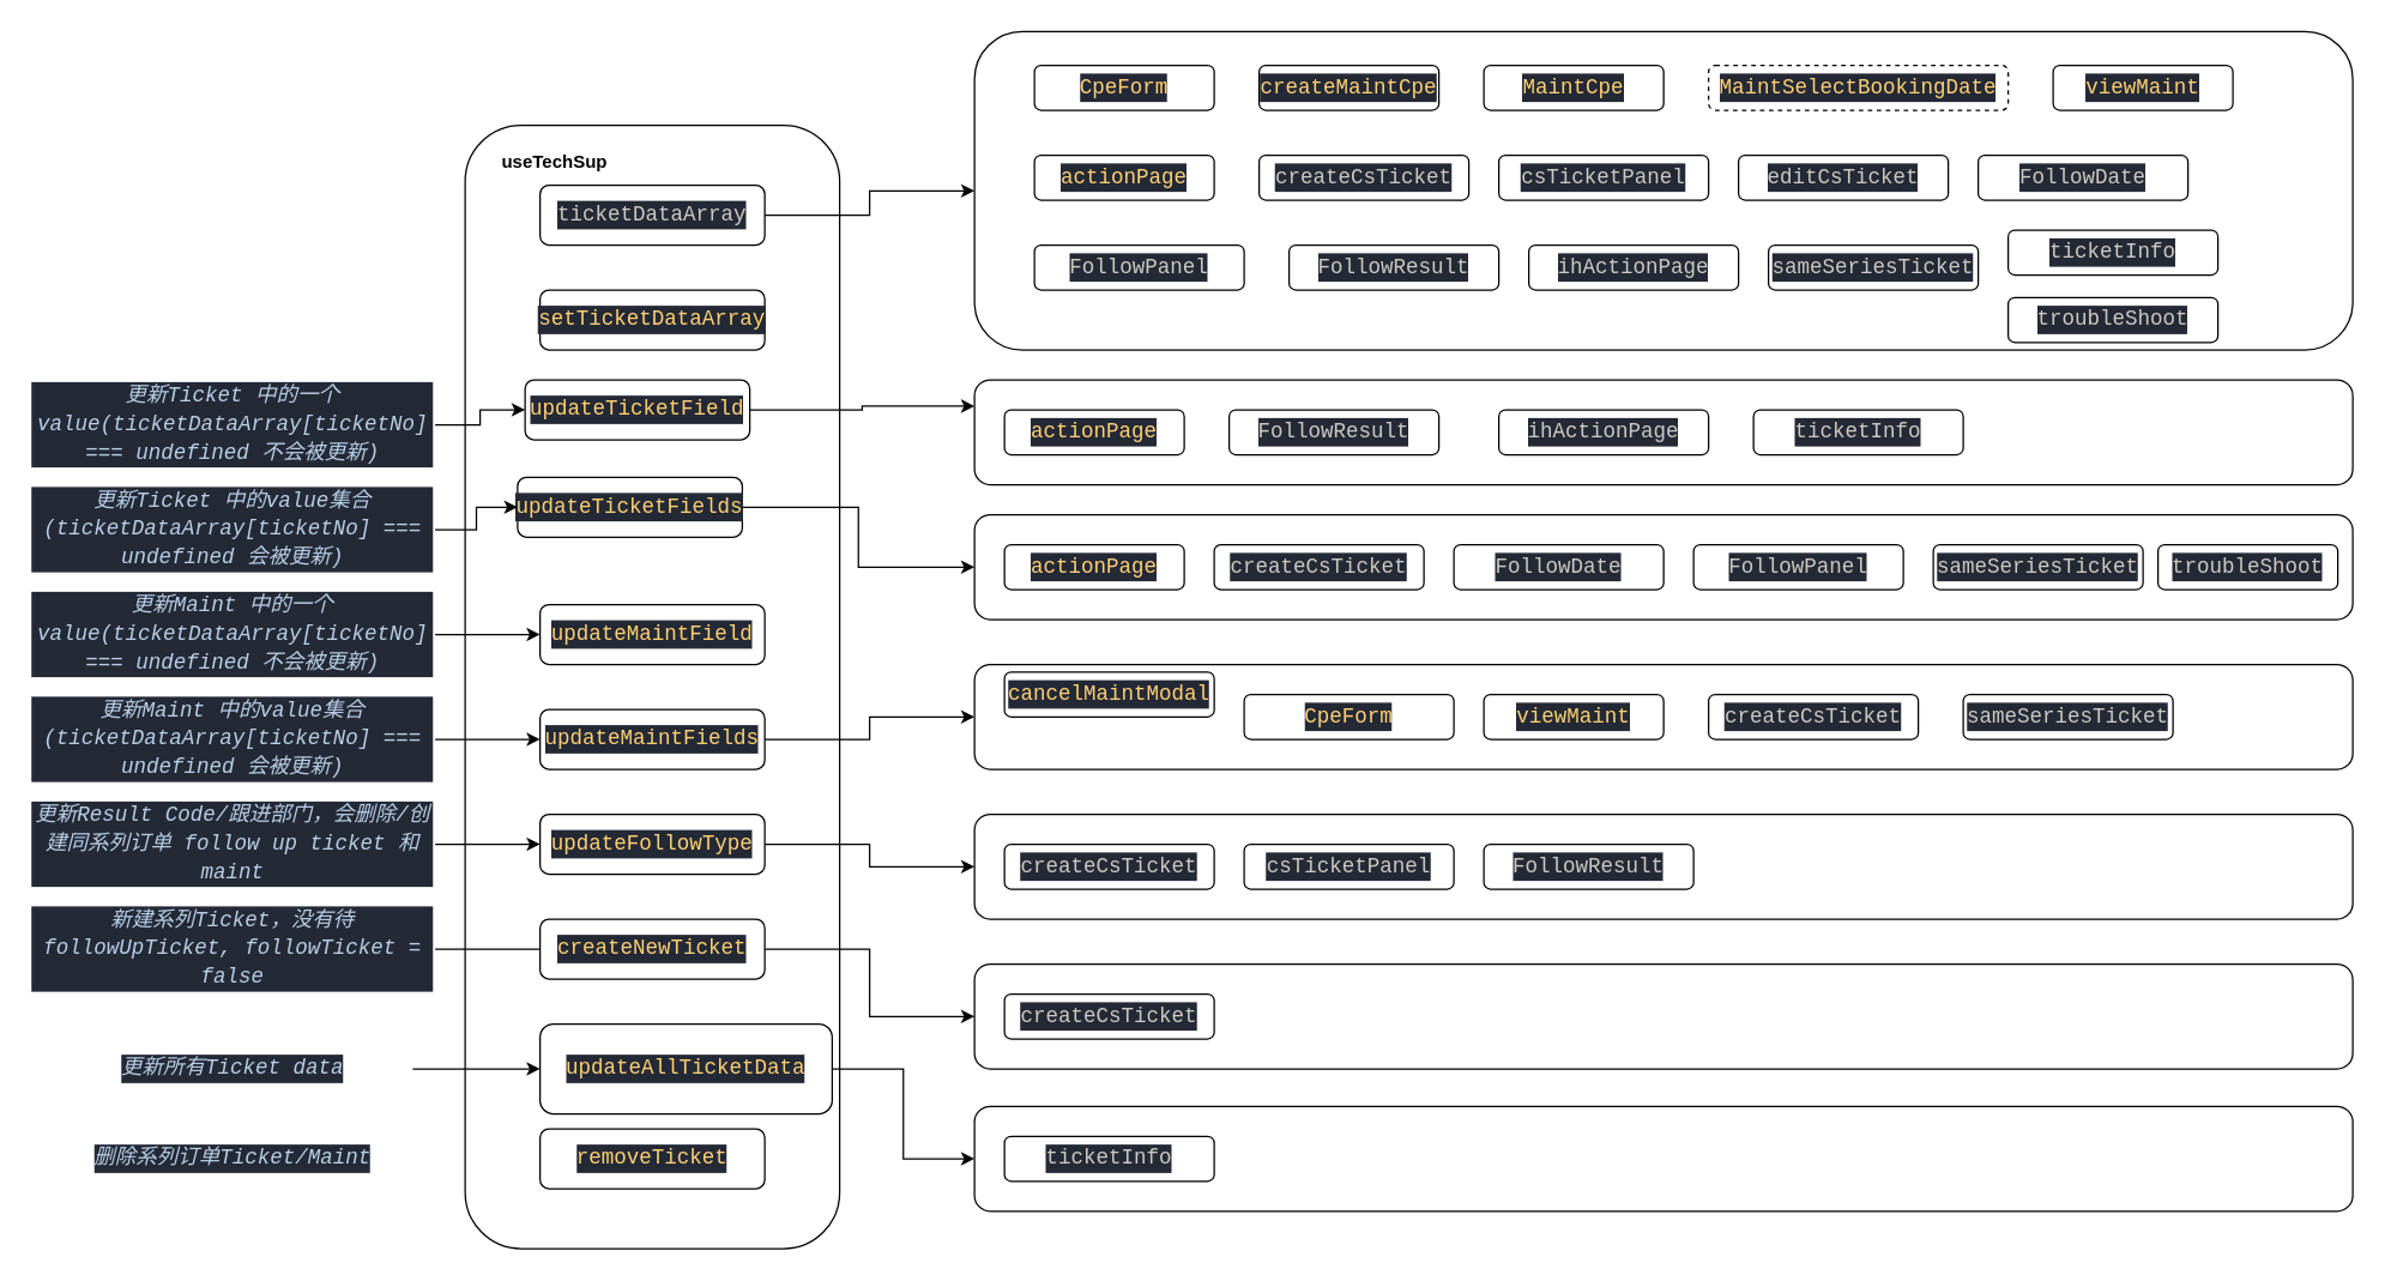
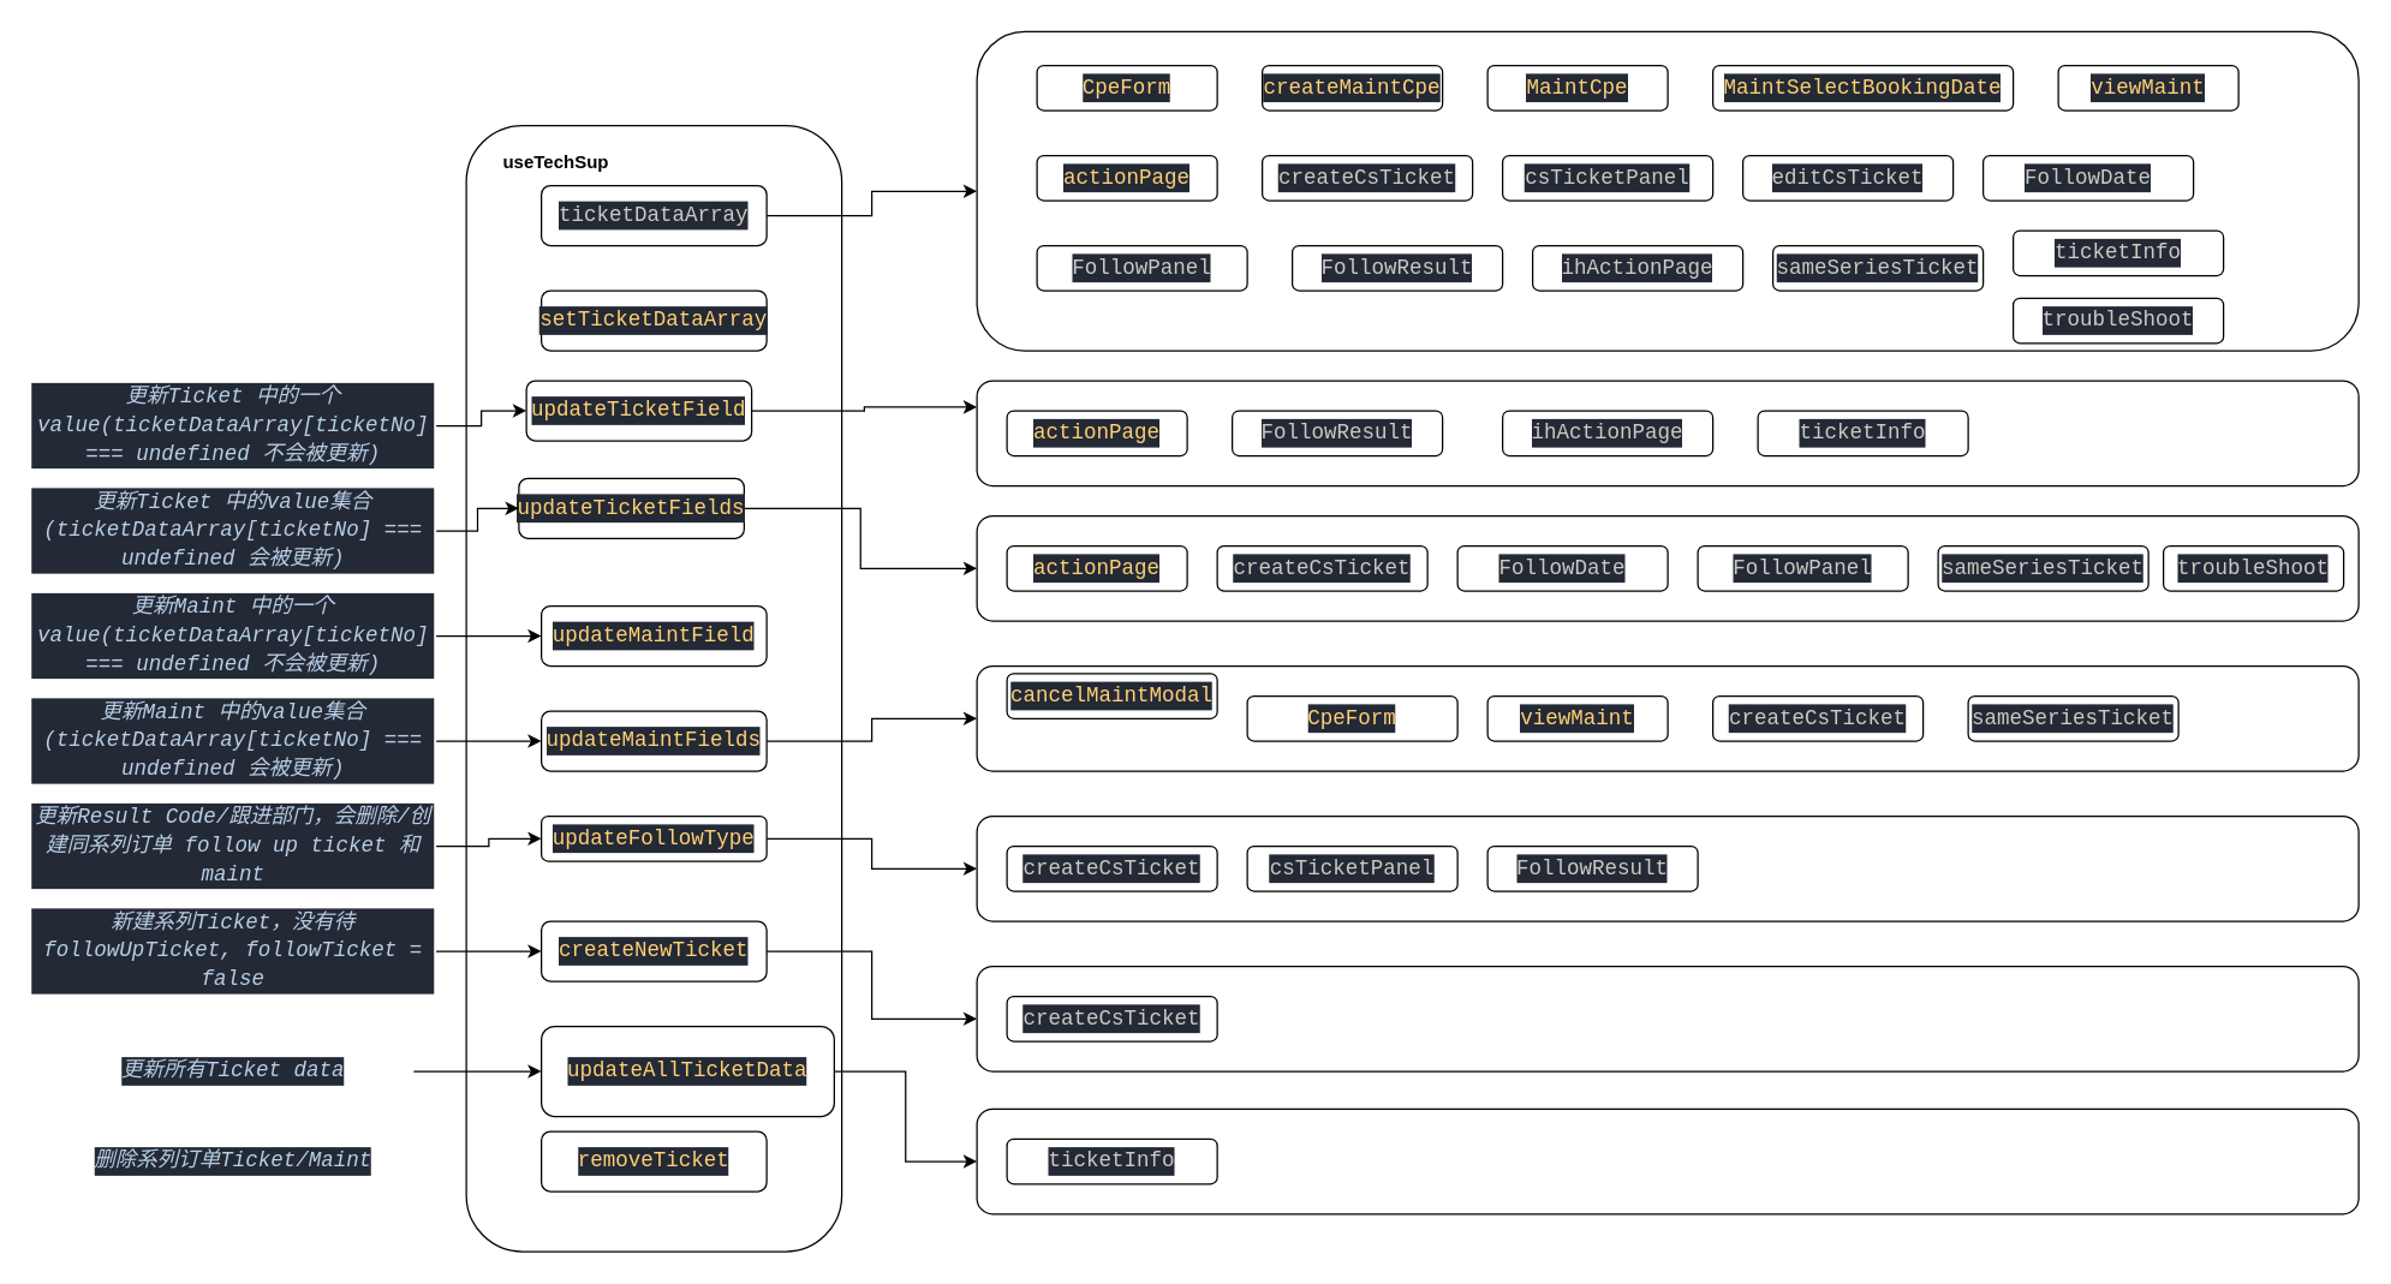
- <mxCell id="41" value="&lt;div style=&quot;background-color: rgb(36, 41, 54); font-family: Consolas, &amp;quot;Courier New&amp;quot;, monospace; font-size: 14px; line-height: 19px;&quot;&gt;&lt;font color=&quot;#ffd173&quot;&gt;MaintSelectBookingDate&lt;/font&gt;&lt;/div&gt;" style="rounded=1;whiteSpace=wrap;html=1;dashed=1;" vertex="1" parent="1"><mxGeometry x="1140" y="43" width="200" height="30" as="geometry" /></mxCell>
+ <mxCell id="41" value="&lt;div style=&quot;background-color: rgb(36, 41, 54); font-family: Consolas, &amp;quot;Courier New&amp;quot;, monospace; font-size: 14px; line-height: 19px;&quot;&gt;&lt;font color=&quot;#ffd173&quot;&gt;MaintSelectBookingDate&lt;/font&gt;&lt;/div&gt;" style="rounded=1;whiteSpace=wrap;html=1;" vertex="1" parent="1"><mxGeometry x="1140" y="43" width="200" height="30" as="geometry" /></mxCell>
- <mxCell id="11" value="&lt;div style=&quot;color: rgb(204, 202, 194); background-color: rgb(36, 41, 54); font-family: Consolas, &amp;quot;Courier New&amp;quot;, monospace; font-size: 14px; line-height: 19px;&quot;&gt;&lt;div style=&quot;line-height: 19px;&quot;&gt;&lt;div style=&quot;line-height: 19px;&quot;&gt;&lt;span style=&quot;color: #ffd173;&quot;&gt;updateFollowType&lt;/span&gt;&lt;/div&gt;&lt;/div&gt;&lt;/div&gt;" style="rounded=1;whiteSpace=wrap;html=1;" vertex="1" parent="1"><mxGeometry x="360" y="543" width="150" height="40" as="geometry" /></mxCell>
+ <mxCell id="11" value="&lt;div style=&quot;color: rgb(204, 202, 194); background-color: rgb(36, 41, 54); font-family: Consolas, &amp;quot;Courier New&amp;quot;, monospace; font-size: 14px; line-height: 19px;&quot;&gt;&lt;div style=&quot;line-height: 19px;&quot;&gt;&lt;div style=&quot;line-height: 19px;&quot;&gt;&lt;span style=&quot;color: #ffd173;&quot;&gt;updateFollowType&lt;/span&gt;&lt;/div&gt;&lt;/div&gt;&lt;/div&gt;" style="rounded=1;whiteSpace=wrap;html=1;" vertex="1" parent="1"><mxGeometry x="360" y="543" width="150" height="30" as="geometry" /></mxCell>
- <mxCell id="31" value="" style="edgeStyle=orthogonalEdgeStyle;rounded=0;orthogonalLoop=1;jettySize=auto;html=1;endArrow=none;" edge="1" parent="1" source="32" target="9"><mxGeometry relative="1" as="geometry" /></mxCell>
+ <mxCell id="31" value="" style="edgeStyle=orthogonalEdgeStyle;rounded=0;orthogonalLoop=1;jettySize=auto;html=1;" edge="1" parent="1" source="32" target="9"><mxGeometry relative="1" as="geometry" /></mxCell>
